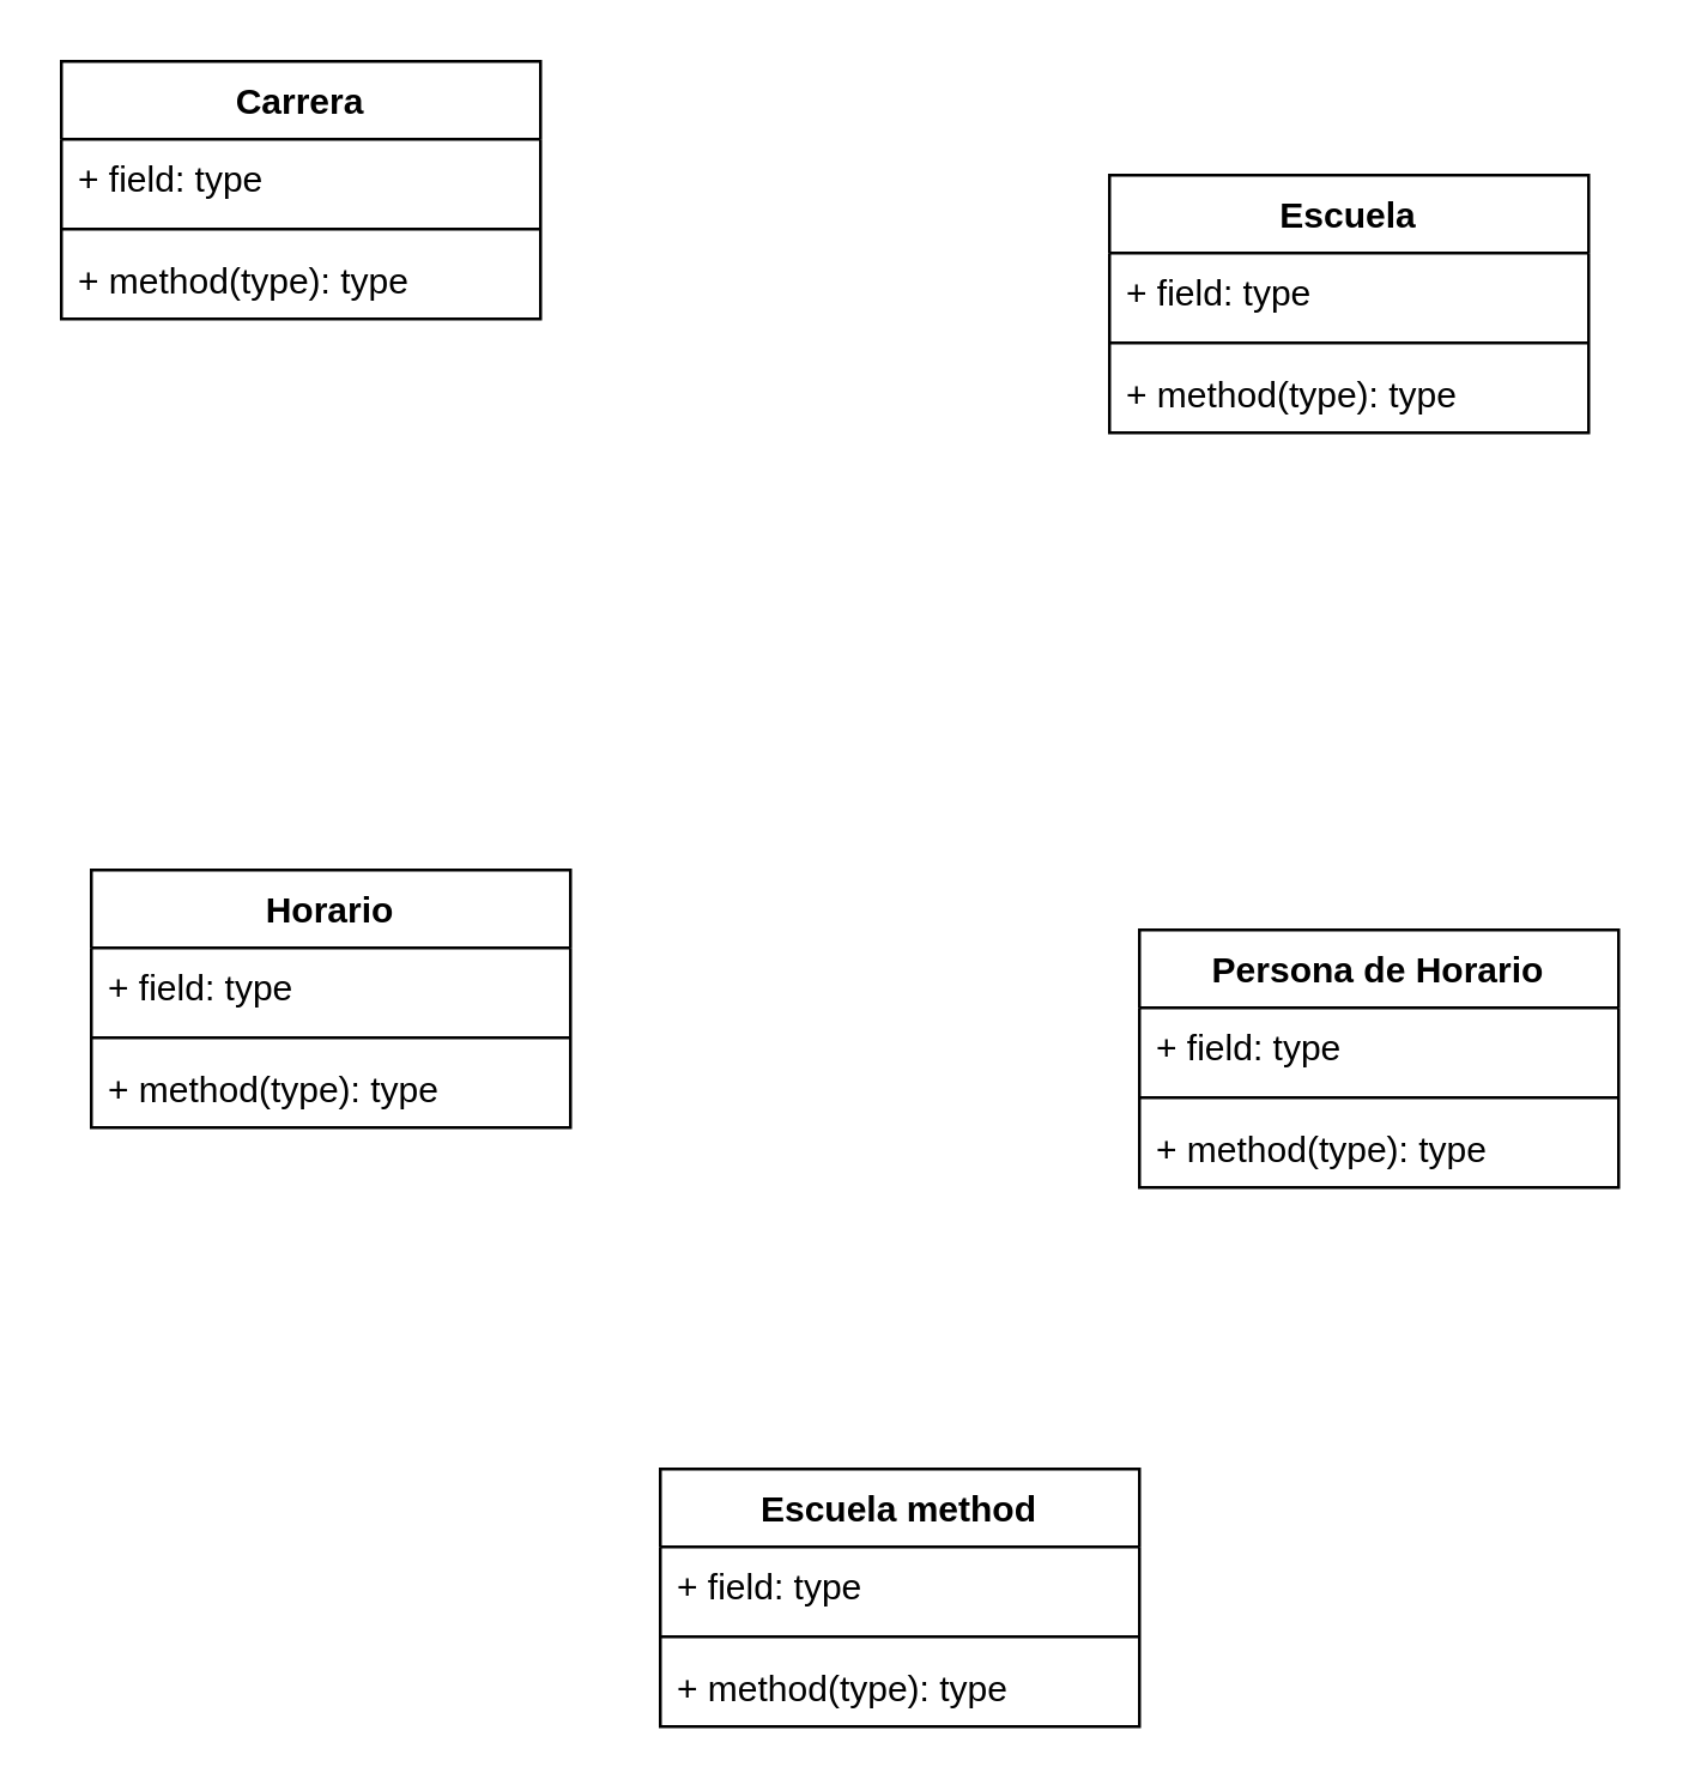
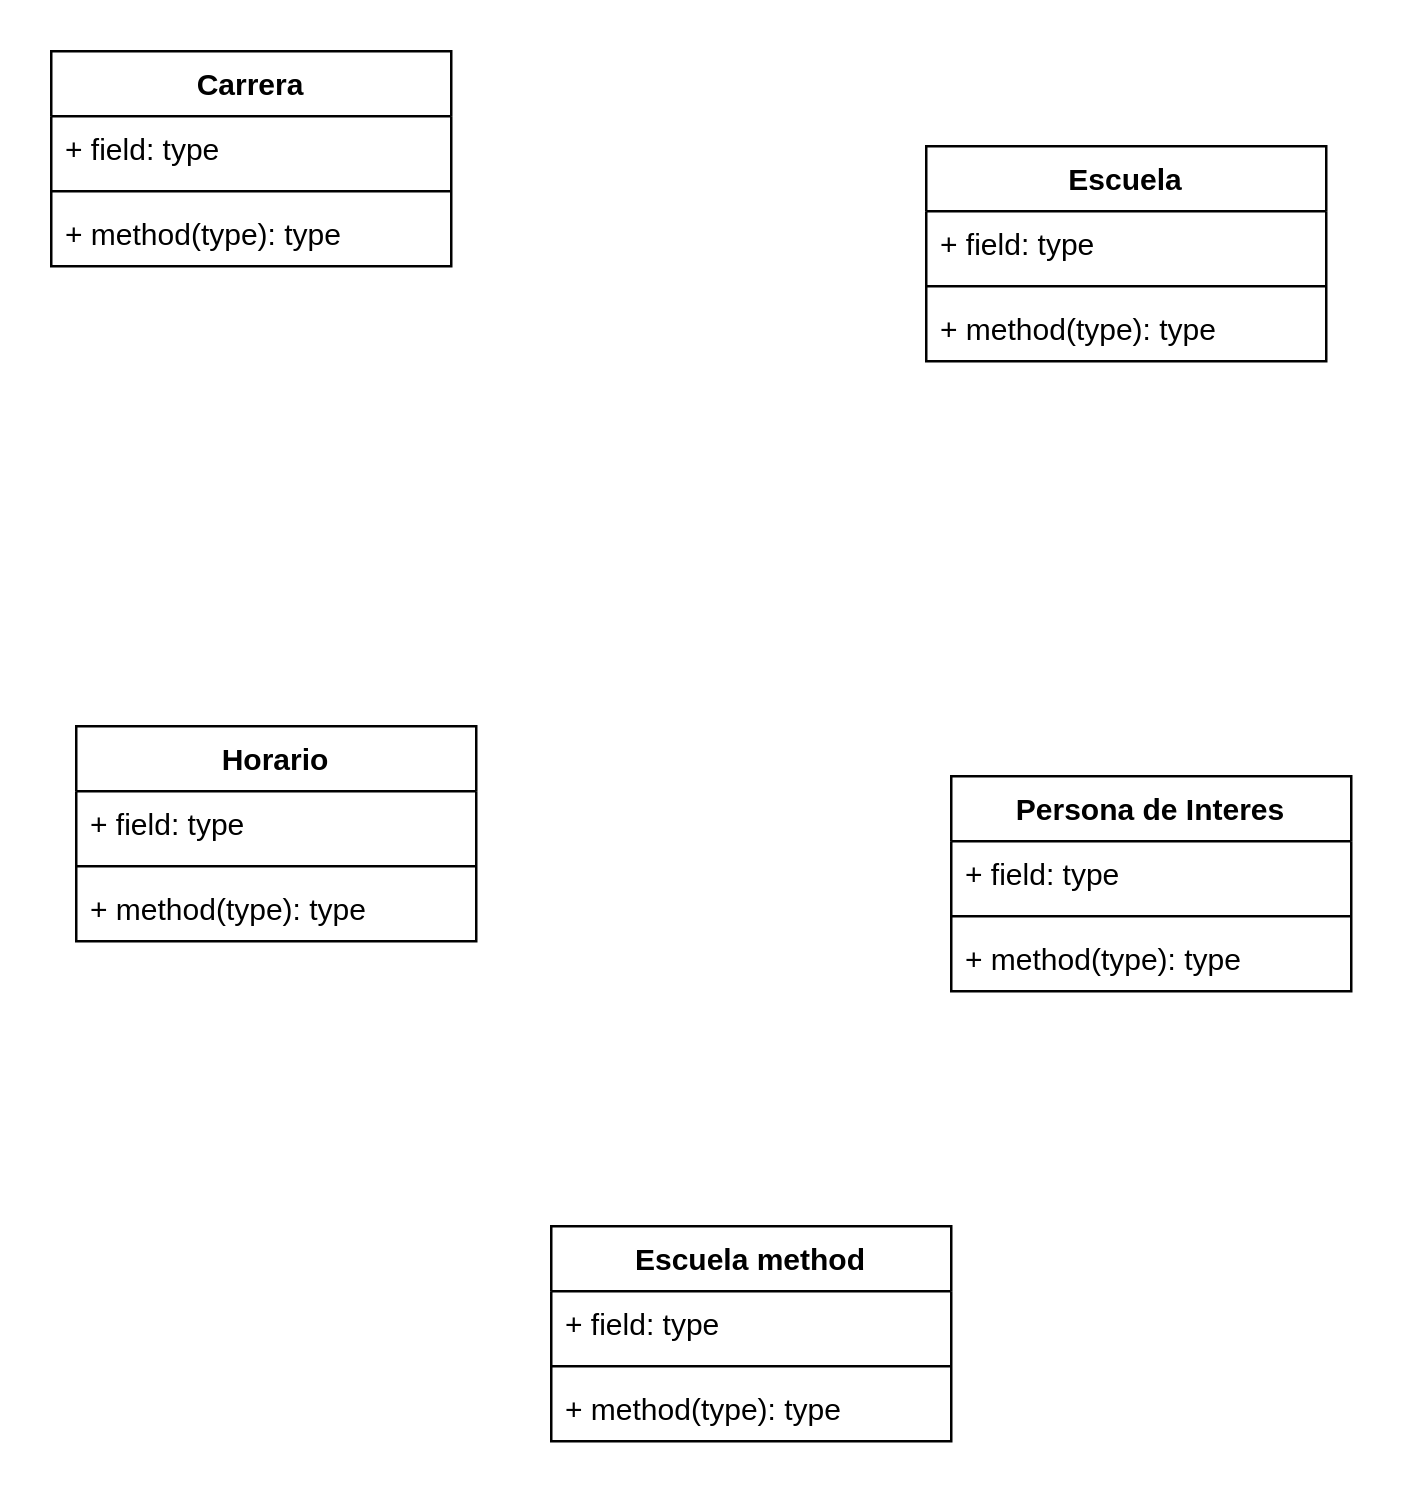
- <mxCell id="14" value="Persona de Horario" style="swimlane;fontStyle=1;align=center;verticalAlign=top;childLayout=stackLayout;horizontal=1;startSize=26;horizontalStack=0;resizeParent=1;resizeParentMax=0;resizeLast=0;collapsible=1;marginBottom=0;" vertex="1" parent="1"><mxGeometry x="380" y="310" width="160" height="86" as="geometry" /></mxCell>
+ <mxCell id="14" value="Persona de Interes" style="swimlane;fontStyle=1;align=center;verticalAlign=top;childLayout=stackLayout;horizontal=1;startSize=26;horizontalStack=0;resizeParent=1;resizeParentMax=0;resizeLast=0;collapsible=1;marginBottom=0;" vertex="1" parent="1"><mxGeometry x="380" y="310" width="160" height="86" as="geometry" /></mxCell>
